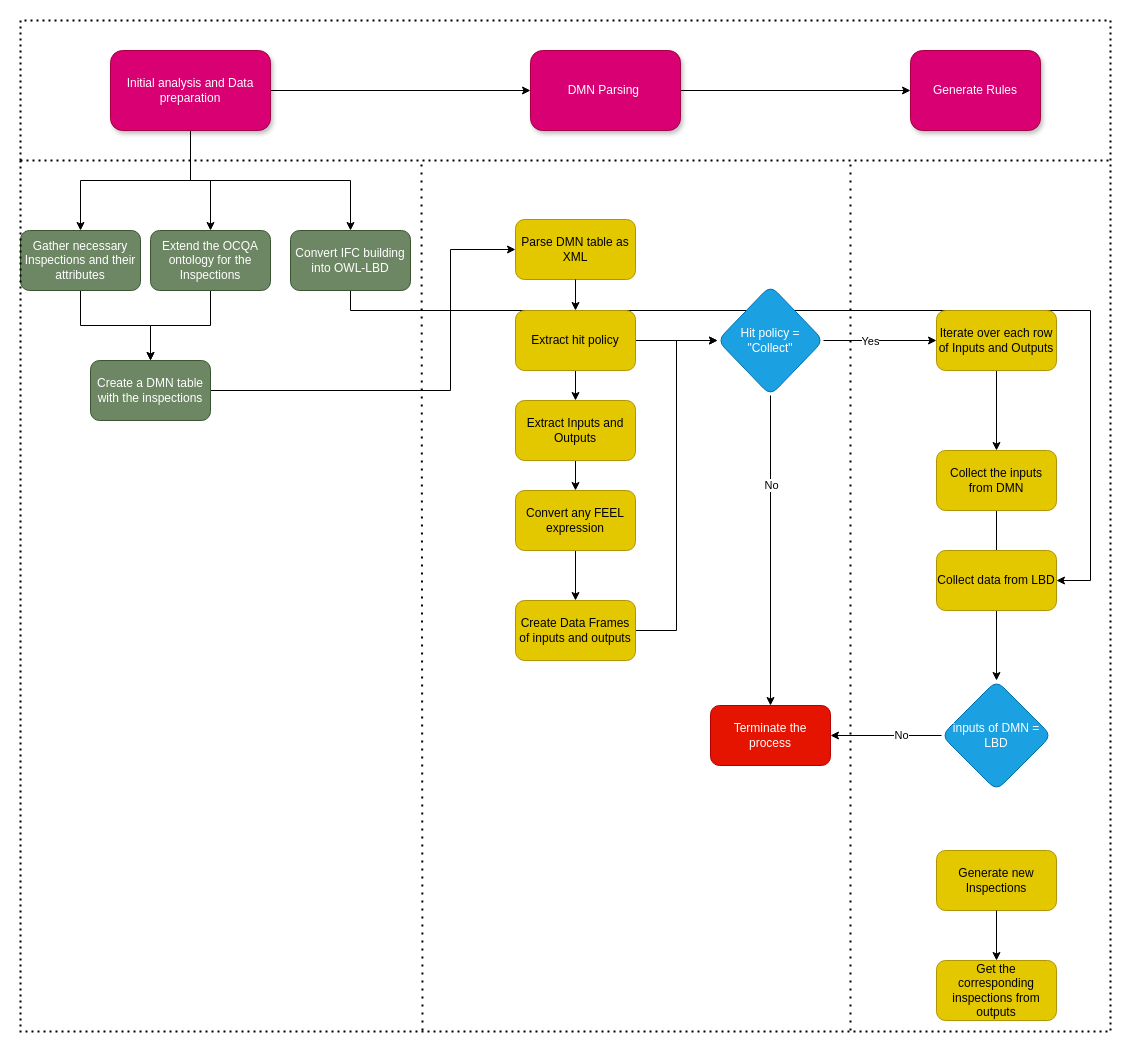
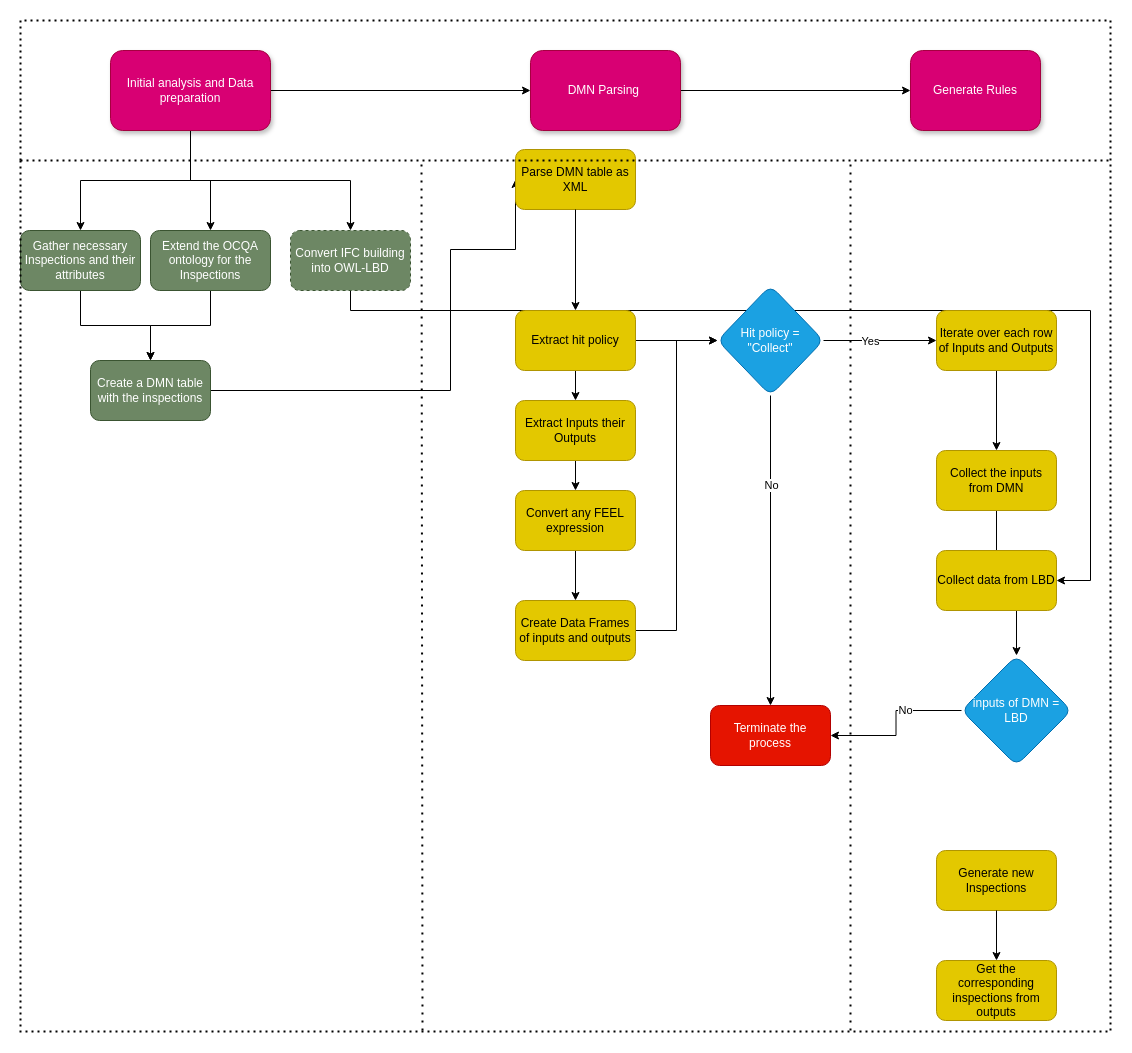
- <mxCell id="19" value="Parse DMN table as XML" style="whiteSpace=wrap;html=1;fillColor=#e3c800;strokeColor=#B09500;rounded=1;shadow=0;fontColor=#000000;" vertex="1" parent="1"><mxGeometry x="515" y="219" width="120" height="60" as="geometry" /></mxCell>
+ <mxCell id="19" value="Parse DMN table as XML" style="whiteSpace=wrap;html=1;fillColor=#e3c800;strokeColor=#B09500;rounded=1;shadow=0;fontColor=#000000;" vertex="1" parent="1"><mxGeometry x="515" y="149" width="120" height="60" as="geometry" /></mxCell>
- <mxCell id="15" value="Convert IFC building into OWL-LBD" style="whiteSpace=wrap;html=1;fillColor=#6d8764;strokeColor=#3A5431;rounded=1;shadow=0;glass=0;fontColor=#ffffff;" vertex="1" parent="1"><mxGeometry x="290" y="230" width="120" height="60" as="geometry" /></mxCell>
+ <mxCell id="15" value="Convert IFC building into OWL-LBD" style="whiteSpace=wrap;html=1;fillColor=#6d8764;strokeColor=#3A5431;rounded=1;shadow=0;glass=0;fontColor=#ffffff;dashed=1;" vertex="1" parent="1"><mxGeometry x="290" y="230" width="120" height="60" as="geometry" /></mxCell>
- <mxCell id="21" value="Extract Inputs and Outputs" style="whiteSpace=wrap;html=1;fillColor=#e3c800;strokeColor=#B09500;rounded=1;shadow=0;fontColor=#000000;" vertex="1" parent="1"><mxGeometry x="515" y="400" width="120" height="60" as="geometry" /></mxCell>
+ <mxCell id="21" value="Extract Inputs their Outputs" style="whiteSpace=wrap;html=1;fillColor=#e3c800;strokeColor=#B09500;rounded=1;shadow=0;fontColor=#000000;" vertex="1" parent="1"><mxGeometry x="515" y="400" width="120" height="60" as="geometry" /></mxCell>
- <mxCell id="45" value="inputs of DMN = LBD" style="rhombus;whiteSpace=wrap;html=1;fillColor=#1ba1e2;strokeColor=#006EAF;rounded=1;fontColor=#ffffff;" vertex="1" parent="42"><mxGeometry x="921" y="660" width="110" height="110" as="geometry" /></mxCell>
+ <mxCell id="45" value="inputs of DMN = LBD" style="rhombus;whiteSpace=wrap;html=1;fillColor=#1ba1e2;strokeColor=#006EAF;rounded=1;fontColor=#ffffff;" vertex="1" parent="42"><mxGeometry x="941" y="635" width="110" height="110" as="geometry" /></mxCell>
